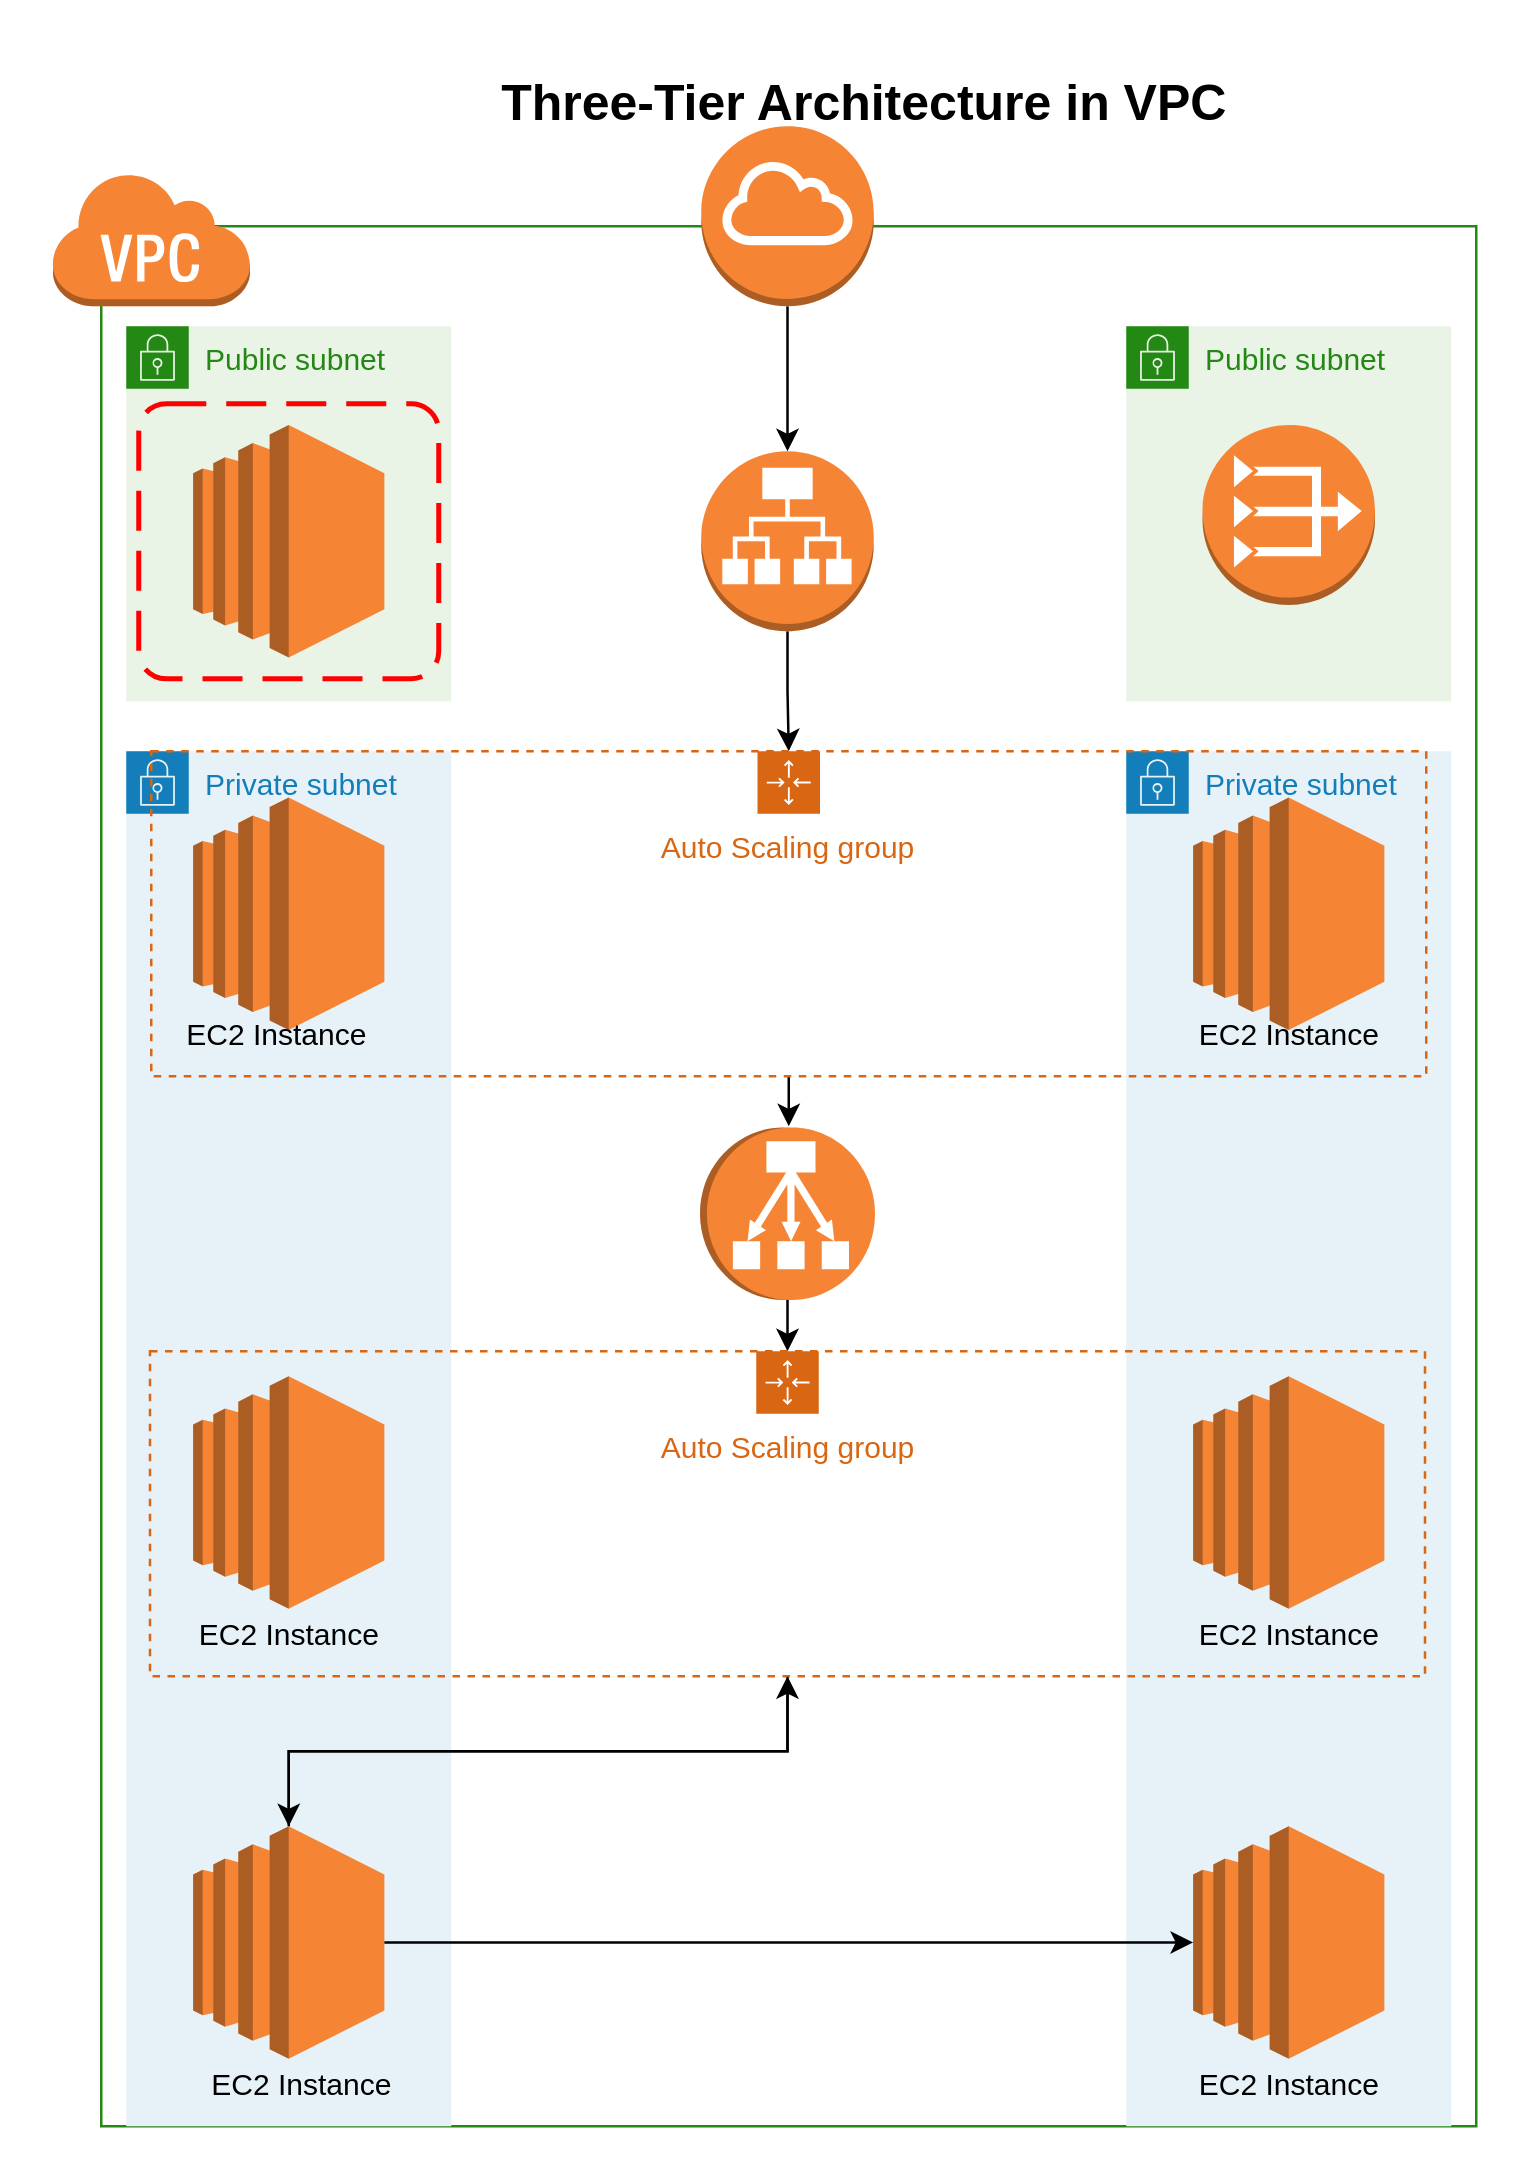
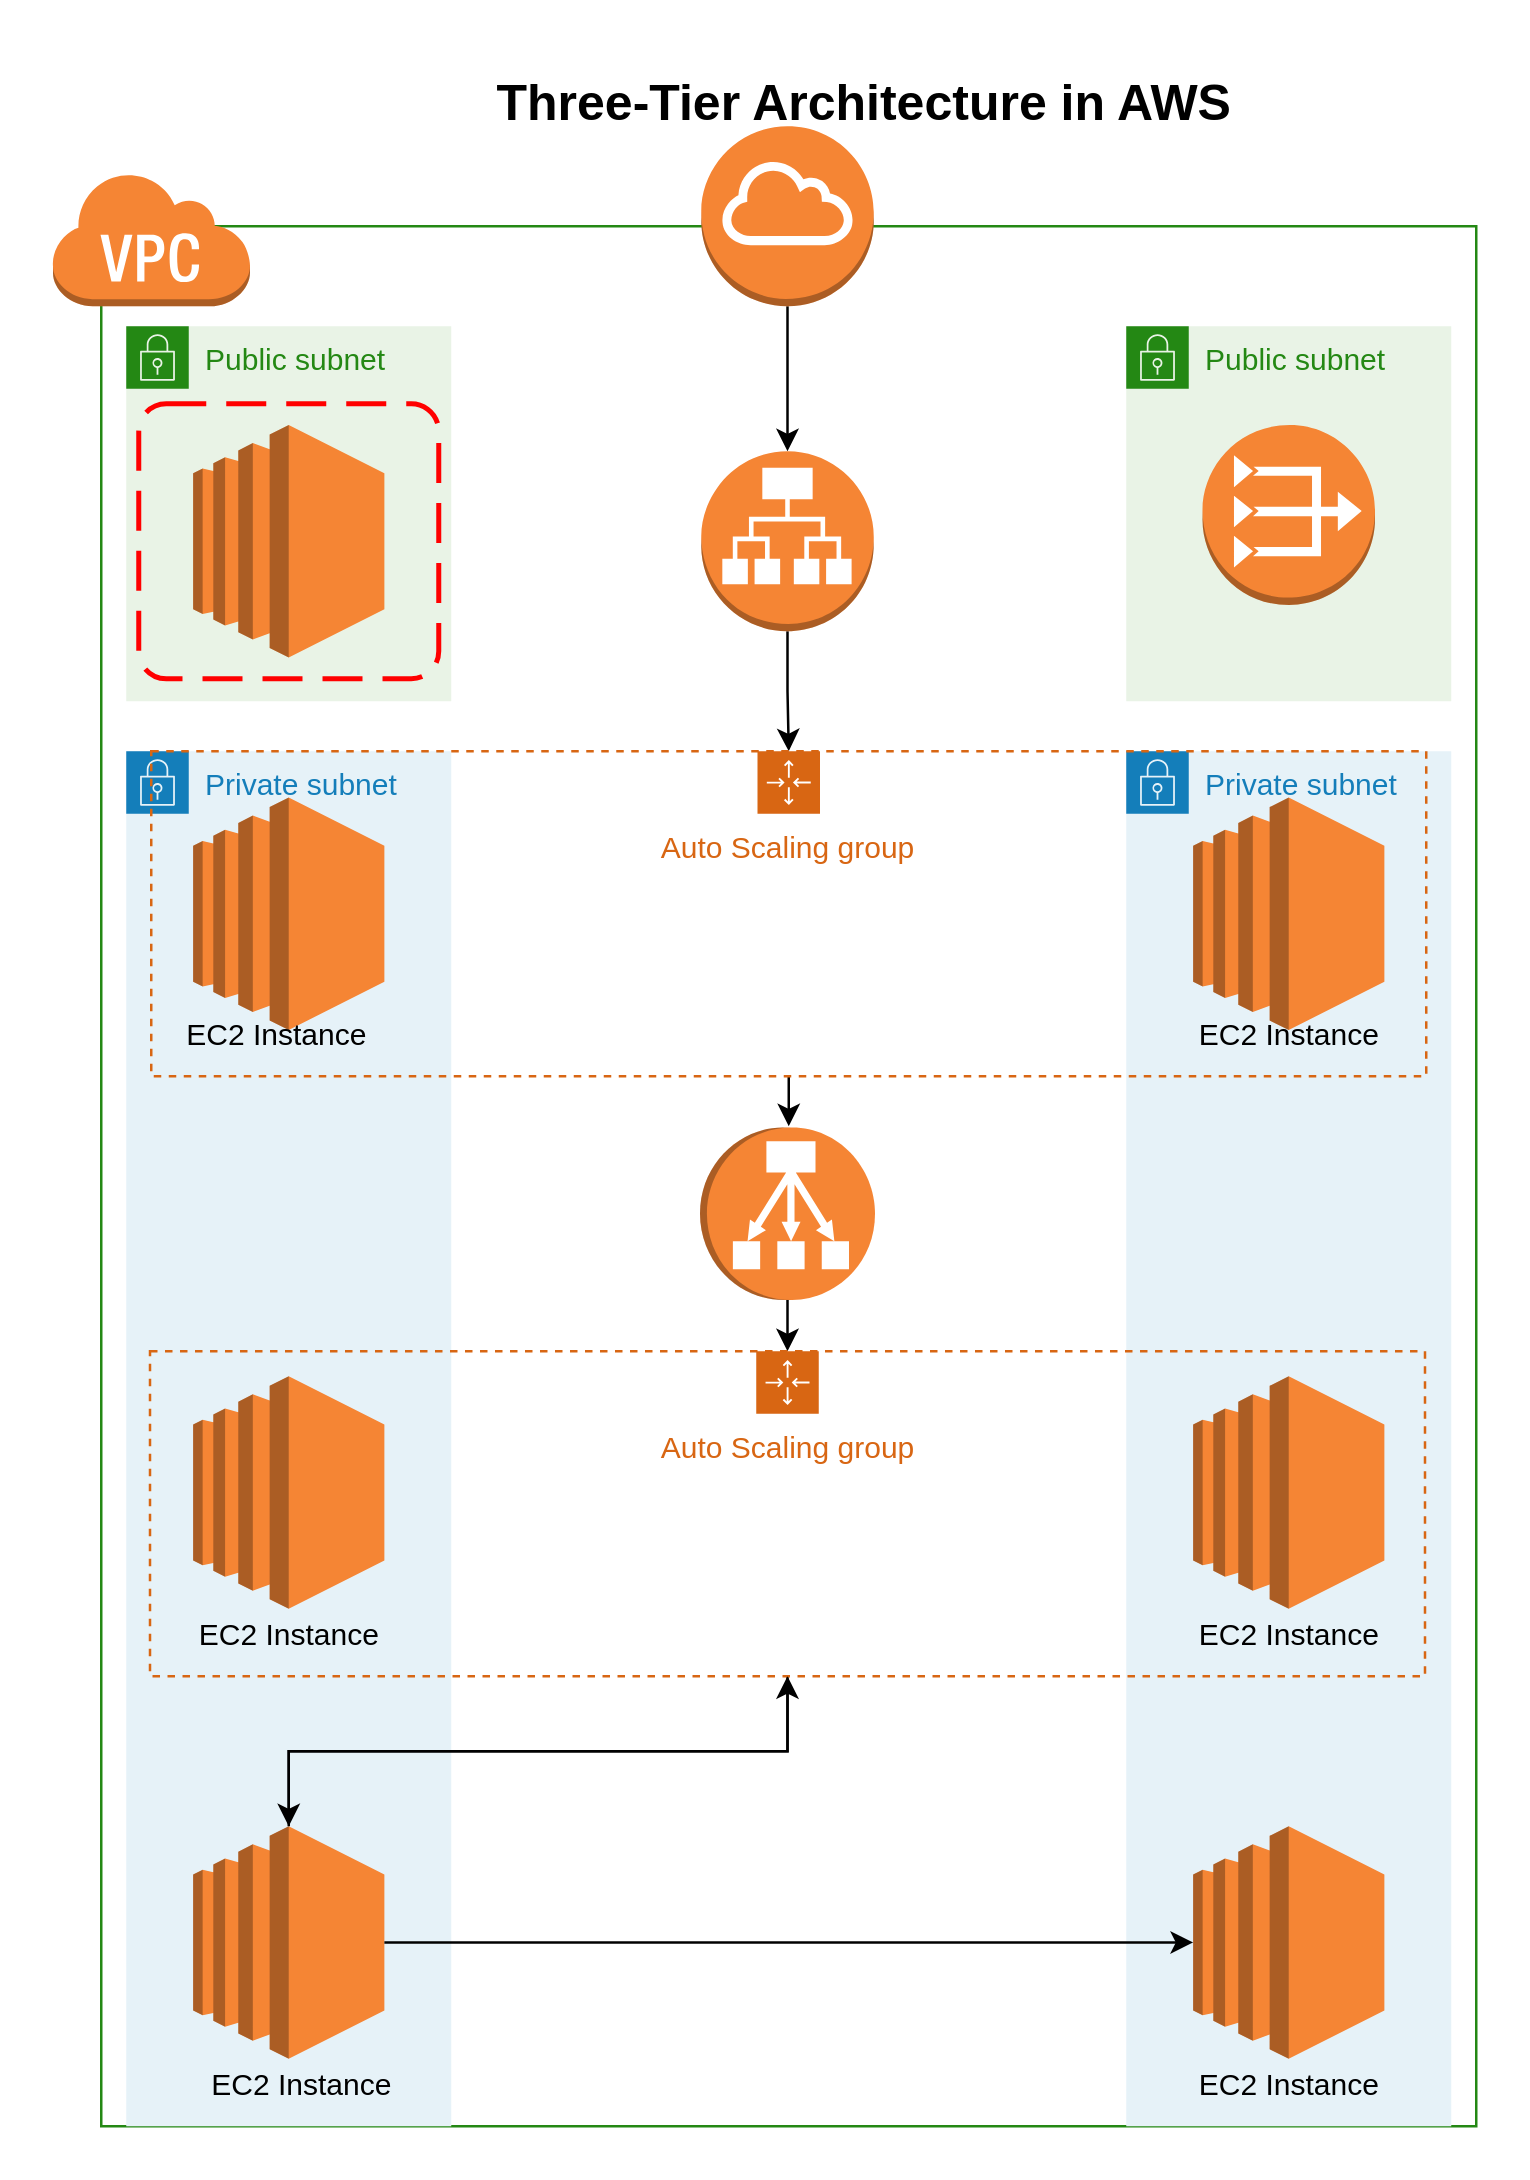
- <mxCell id="35" value="Three-Tier Architecture in VPC" style="text;html=1;align=center;verticalAlign=middle;resizable=0;points=[];autosize=1;strokeColor=none;fillColor=none;fontSize=20;fontStyle=1" vertex="1" parent="1"><mxGeometry x="185" y="20" width="320" height="40" as="geometry" /></mxCell>
+ <mxCell id="35" value="Three-Tier Architecture in AWS" style="text;html=1;align=center;verticalAlign=middle;resizable=0;points=[];autosize=1;strokeColor=none;fillColor=none;fontSize=20;fontStyle=1" vertex="1" parent="1"><mxGeometry x="185" y="20" width="320" height="40" as="geometry" /></mxCell>
